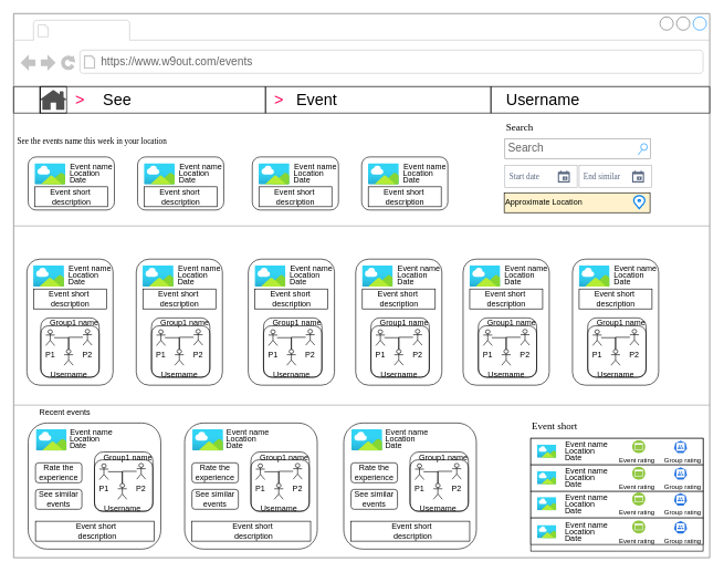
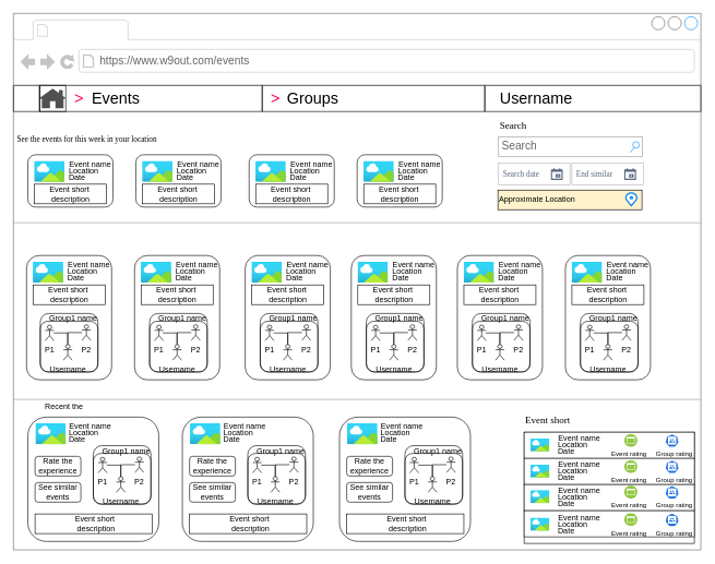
- <mxCell id="124" value="&lt;font style=&quot;font-size: 24px;&quot;&gt;See&lt;/font&gt;" style="text;html=1;align=center;verticalAlign=middle;resizable=0;points=[];autosize=1;strokeColor=none;fillColor=none;" vertex="1" parent="123"><mxGeometry x="66" width="100" height="40" as="geometry" /></mxCell>
+ <mxCell id="124" value="&lt;font style=&quot;font-size: 24px;&quot;&gt;Events&lt;/font&gt;" style="text;html=1;align=center;verticalAlign=middle;resizable=0;points=[];autosize=1;strokeColor=none;fillColor=none;" vertex="1" parent="123"><mxGeometry x="66" width="100" height="40" as="geometry" /></mxCell>
- <mxCell id="13" value="&lt;font style=&quot;font-size: 24px;&quot;&gt;Event&lt;/font&gt;" style="text;html=1;align=center;verticalAlign=middle;resizable=0;points=[];autosize=1;strokeColor=none;fillColor=none;" vertex="1" parent="12"><mxGeometry x="27" width="100" height="40" as="geometry" /></mxCell>
+ <mxCell id="13" value="&lt;font style=&quot;font-size: 24px;&quot;&gt;Groups&lt;/font&gt;" style="text;html=1;align=center;verticalAlign=middle;resizable=0;points=[];autosize=1;strokeColor=none;fillColor=none;" vertex="1" parent="12"><mxGeometry x="27" width="100" height="40" as="geometry" /></mxCell>
- <mxCell id="4" value="See the events name this week in your location" style="text;html=1;points=[];align=left;verticalAlign=top;spacingTop=-4;fontSize=12;fontFamily=Verdana;whiteSpace=wrap;" vertex="1" parent="2"><mxGeometry x="4" y="182" width="240" height="40" as="geometry" /></mxCell>
+ <mxCell id="4" value="See the events for this week in your location" style="text;html=1;points=[];align=left;verticalAlign=top;spacingTop=-4;fontSize=12;fontFamily=Verdana;whiteSpace=wrap;" vertex="1" parent="2"><mxGeometry x="4" y="182" width="240" height="40" as="geometry" /></mxCell>
- <mxCell id="246" value="&lt;font face=&quot;Times New Roman&quot;&gt;Start date&lt;/font&gt;" style="rounded=0;arcSize=9;fillColor=none;align=left;spacingLeft=5;strokeColor=#B1B4B8;html=1;strokeWidth=1;fontColor=#596780;fontSize=12;hachureGap=4;pointerEvents=0;fontFamily=Architects Daughter;fontSource=https%3A%2F%2Ffonts.googleapis.com%2Fcss%3Ffamily%3DArchitects%2BDaughter;" vertex="1" parent="1"><mxGeometry x="761" y="249" width="109" height="33" as="geometry" /></mxCell>
+ <mxCell id="246" value="&lt;font face=&quot;Times New Roman&quot;&gt;Search date&lt;/font&gt;" style="rounded=0;arcSize=9;fillColor=none;align=left;spacingLeft=5;strokeColor=#B1B4B8;html=1;strokeWidth=1;fontColor=#596780;fontSize=12;hachureGap=4;pointerEvents=0;fontFamily=Architects Daughter;fontSource=https%3A%2F%2Ffonts.googleapis.com%2Fcss%3Ffamily%3DArchitects%2BDaughter;" vertex="1" parent="1"><mxGeometry x="761" y="249" width="109" height="33" as="geometry" /></mxCell>
- <mxCell id="76" value="Recent events" style="text;html=1;align=center;verticalAlign=middle;resizable=0;points=[];autosize=1;strokeColor=none;fillColor=none;" vertex="1" parent="2"><mxGeometry x="27" y="587" width="100" height="30" as="geometry" /></mxCell>
+ <mxCell id="76" value="Recent the" style="text;html=1;align=center;verticalAlign=middle;resizable=0;points=[];autosize=1;strokeColor=none;fillColor=none;" vertex="1" parent="2"><mxGeometry x="27" y="587" width="100" height="30" as="geometry" /></mxCell>
